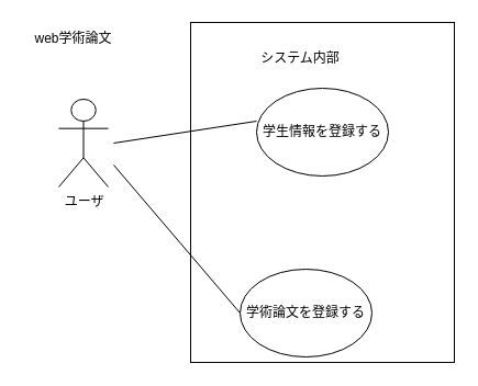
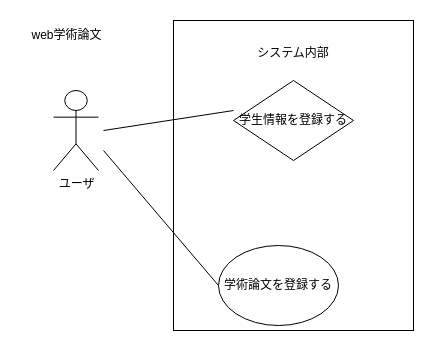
- <mxCell id="6" value="システム内部" style="text;html=1;align=center;verticalAlign=middle;whiteSpace=wrap;rounded=0;" vertex="1" parent="4"><mxGeometry x="55" y="18" width="90" height="30" as="geometry" /></mxCell>
+ <mxCell id="6" value="システム内部" style="text;html=1;align=center;verticalAlign=middle;whiteSpace=wrap;rounded=0;" vertex="1" parent="4"><mxGeometry x="75" y="18" width="90" height="30" as="geometry" /></mxCell>
- <mxCell id="7" value="学生情報を登録する" style="ellipse;whiteSpace=wrap;html=1;" vertex="1" parent="4"><mxGeometry x="60" y="60" width="120" height="80" as="geometry" /></mxCell>
+ <mxCell id="7" value="学生情報を登録する" style="rhombus;whiteSpace=wrap;html=1;" vertex="1" parent="4"><mxGeometry x="60" y="60" width="120" height="80" as="geometry" /></mxCell>
